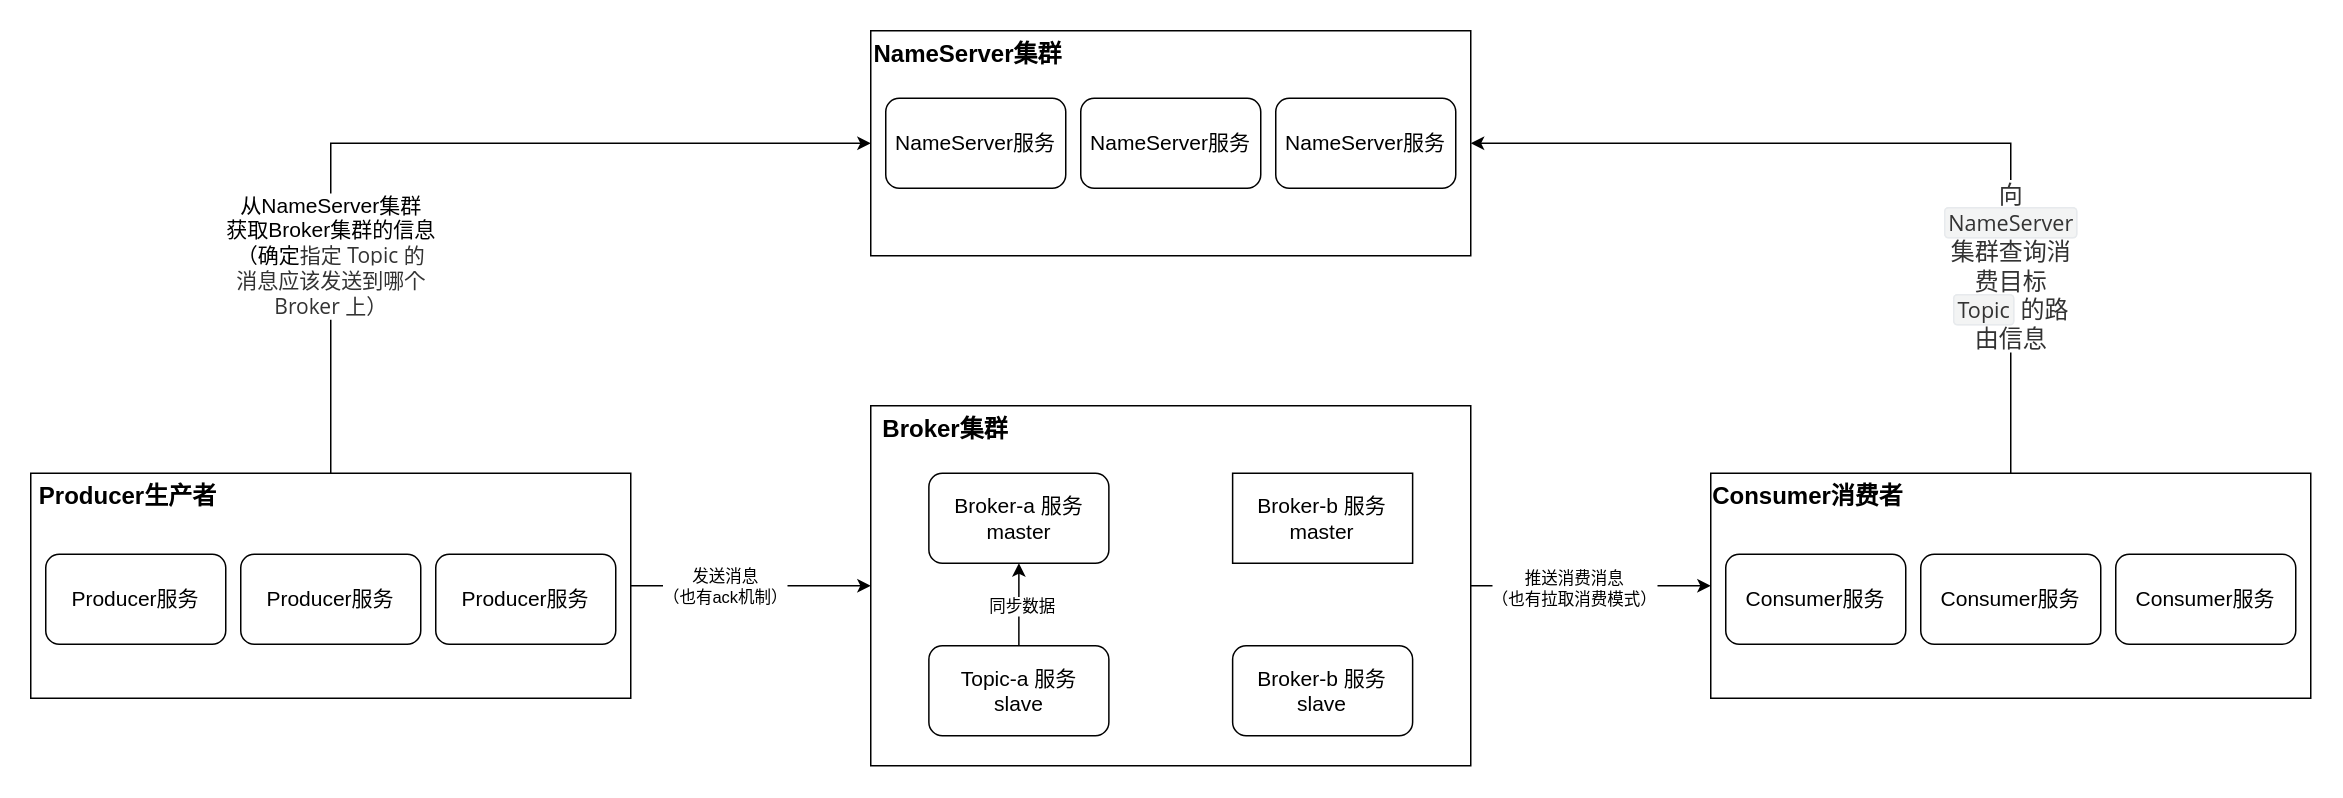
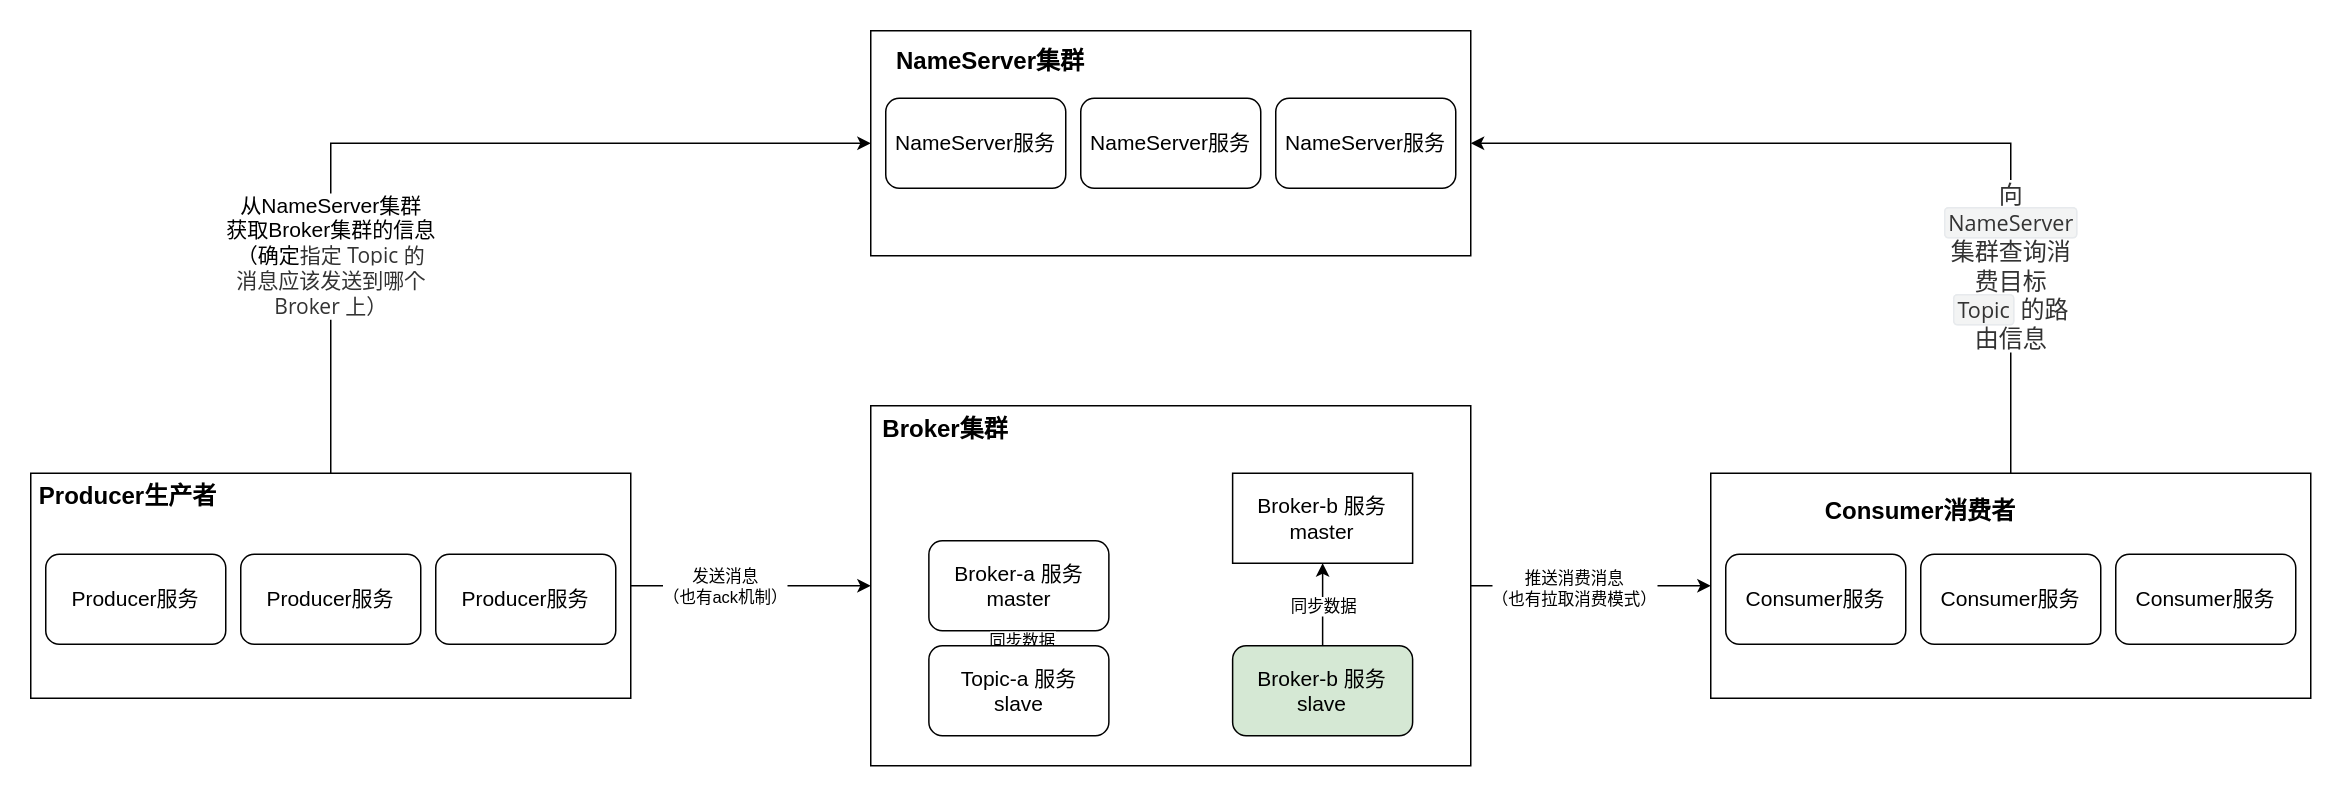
- <mxCell id="3" value="&lt;font style=&quot;font-size: 16px;&quot;&gt;&lt;b&gt;NameServer集群&lt;/b&gt;&lt;/font&gt;" style="text;html=1;align=center;verticalAlign=middle;whiteSpace=wrap;rounded=0;" vertex="1" parent="1"><mxGeometry x="580" y="20" width="130" height="30" as="geometry" /></mxCell>
+ <mxCell id="3" value="&lt;font style=&quot;font-size: 16px;&quot;&gt;&lt;b&gt;NameServer集群&lt;/b&gt;&lt;/font&gt;" style="text;html=1;align=center;verticalAlign=middle;whiteSpace=wrap;rounded=0;" vertex="1" parent="1"><mxGeometry x="595" y="25" width="130" height="30" as="geometry" /></mxCell>
- <mxCell id="11" value="&lt;font style=&quot;font-size: 16px;&quot;&gt;&lt;b&gt;Consumer消费者&lt;/b&gt;&lt;/font&gt;" style="text;html=1;align=center;verticalAlign=middle;whiteSpace=wrap;rounded=0;" vertex="1" parent="1"><mxGeometry x="1140" y="315" width="130" height="30" as="geometry" /></mxCell>
+ <mxCell id="11" value="&lt;font style=&quot;font-size: 16px;&quot;&gt;&lt;b&gt;Consumer消费者&lt;/b&gt;&lt;/font&gt;" style="text;html=1;align=center;verticalAlign=middle;whiteSpace=wrap;rounded=0;" vertex="1" parent="1"><mxGeometry x="1215" y="325" width="130" height="30" as="geometry" /></mxCell>
- <mxCell id="21" value="&lt;font style=&quot;font-size: 14px;&quot;&gt;Broker-a 服务&lt;/font&gt;&lt;div&gt;&lt;font style=&quot;font-size: 14px;&quot;&gt;master&lt;/font&gt;&lt;/div&gt;" style="rounded=1;whiteSpace=wrap;html=1;" vertex="1" parent="1"><mxGeometry x="618.75" y="315" width="120" height="60" as="geometry" /></mxCell>
+ <mxCell id="21" value="&lt;font style=&quot;font-size: 14px;&quot;&gt;Broker-a 服务&lt;/font&gt;&lt;div&gt;&lt;font style=&quot;font-size: 14px;&quot;&gt;master&lt;/font&gt;&lt;/div&gt;" style="rounded=1;whiteSpace=wrap;html=1;" vertex="1" parent="1"><mxGeometry x="618.75" y="360" width="120" height="60" as="geometry" /></mxCell>
+ <mxCell id="26" style="edgeStyle=orthogonalEdgeStyle;rounded=0;orthogonalLoop=1;jettySize=auto;html=1;exitX=0.5;exitY=0;exitDx=0;exitDy=0;entryX=0.5;entryY=1;entryDx=0;entryDy=0;" edge="1" parent="1" source="28" target="22"><mxGeometry relative="1" as="geometry" /></mxCell>
+ <mxCell id="27" value="同步数据" style="edgeLabel;html=1;align=center;verticalAlign=middle;resizable=0;points=[];" vertex="1" connectable="0" parent="26"><mxGeometry relative="1" as="geometry"><mxPoint y="1" as="offset" /></mxGeometry></mxCell>
- <mxCell id="28" value="&lt;font style=&quot;font-size: 14px;&quot;&gt;Broker-b 服务&lt;/font&gt;&lt;div&gt;&lt;font style=&quot;font-size: 14px;&quot;&gt;slave&lt;/font&gt;&lt;/div&gt;" style="rounded=1;whiteSpace=wrap;html=1;" vertex="1" parent="1"><mxGeometry x="821.25" y="430" width="120" height="60" as="geometry" /></mxCell>
+ <mxCell id="28" value="&lt;font style=&quot;font-size: 14px;&quot;&gt;Broker-b 服务&lt;/font&gt;&lt;div&gt;&lt;font style=&quot;font-size: 14px;&quot;&gt;slave&lt;/font&gt;&lt;/div&gt;" style="rounded=1;whiteSpace=wrap;html=1;fillColor=#d5e8d4;" vertex="1" parent="1"><mxGeometry x="821.25" y="430" width="120" height="60" as="geometry" /></mxCell>
